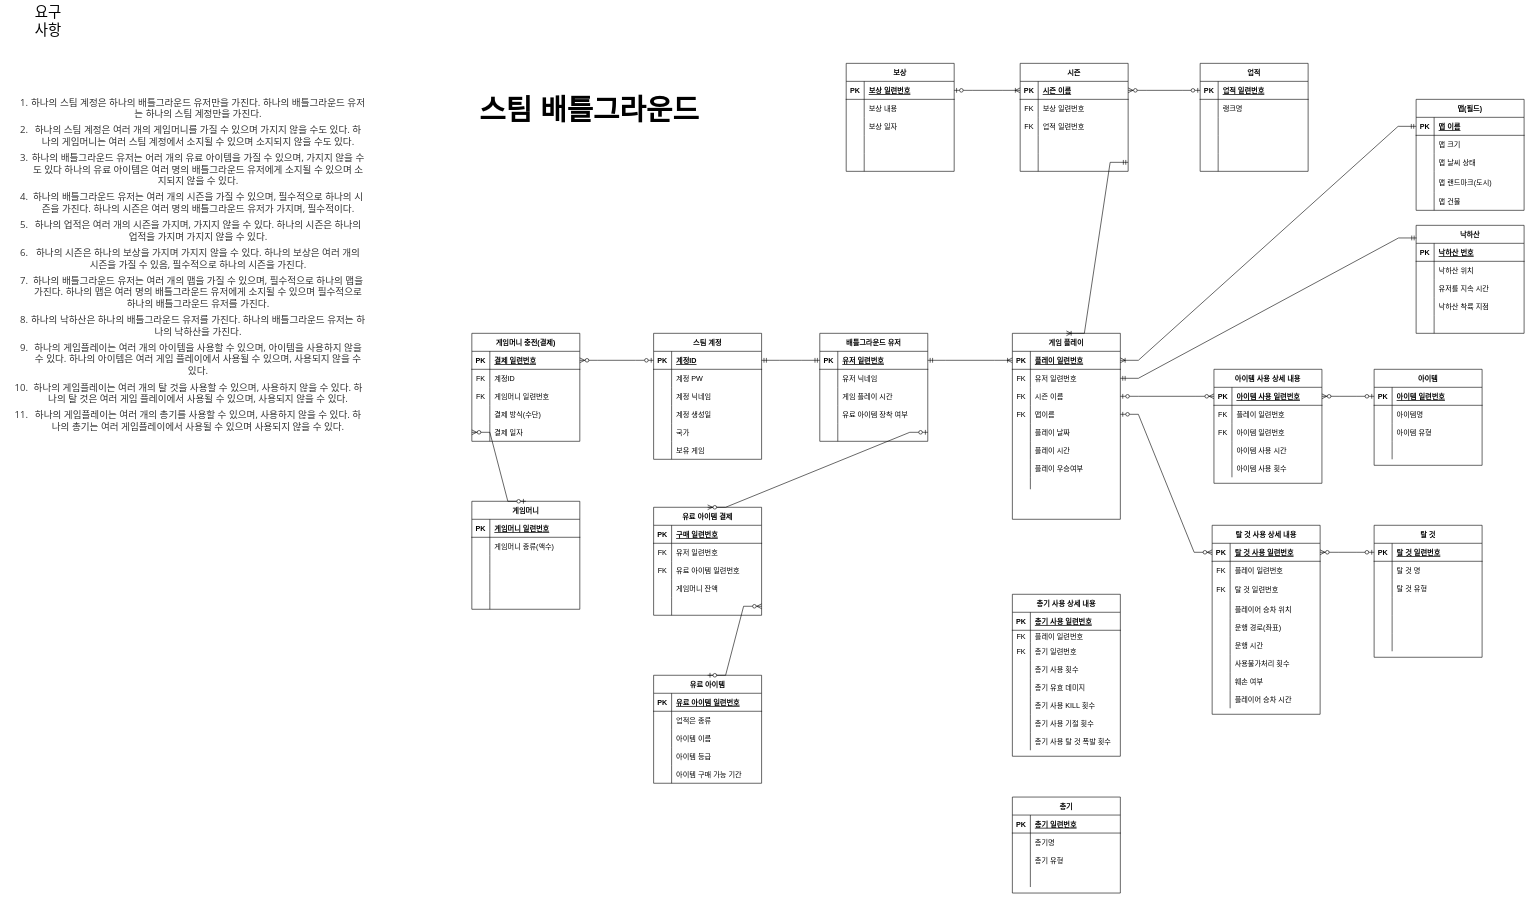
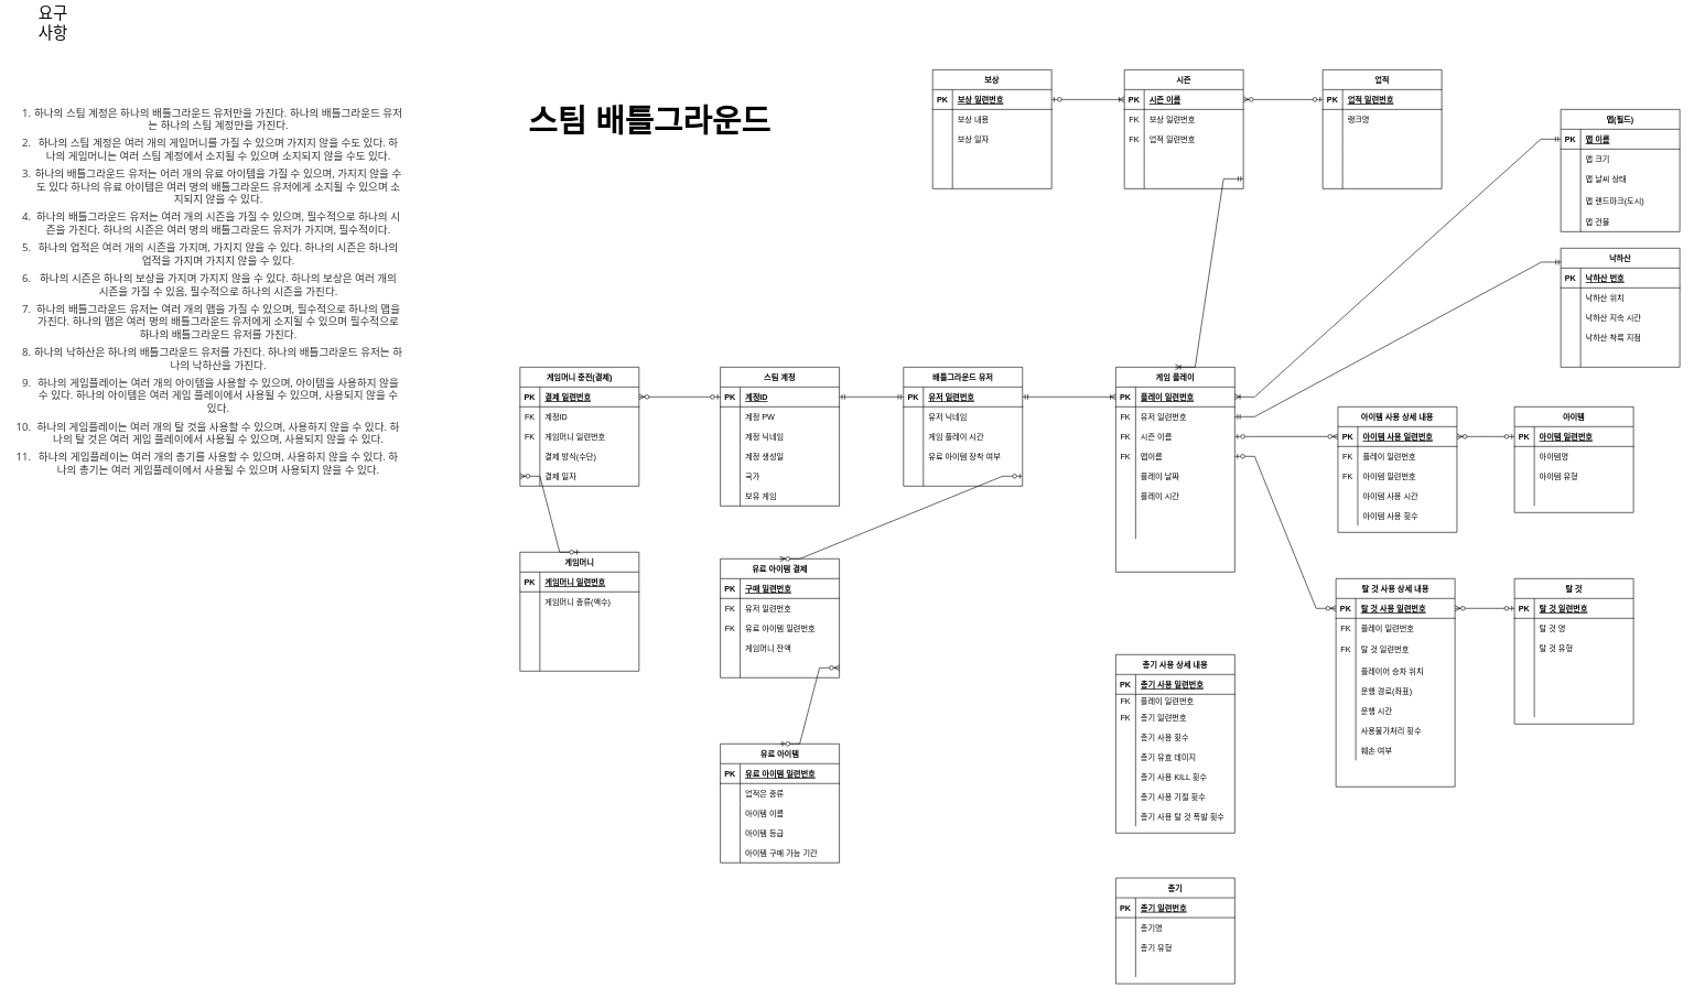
- <mxCell id="108" value="유저를 지속 시간" style="shape=partialRectangle;connectable=0;fillColor=none;top=0;left=0;bottom=0;right=0;align=left;spacingLeft=6;overflow=hidden;" parent="106" vertex="1"><mxGeometry x="30" width="150" height="30" as="geometry"><mxRectangle width="150" height="30" as="alternateBounds" /></mxGeometry></mxCell>
+ <mxCell id="108" value="낙하산 지속 시간" style="shape=partialRectangle;connectable=0;fillColor=none;top=0;left=0;bottom=0;right=0;align=left;spacingLeft=6;overflow=hidden;" parent="106" vertex="1"><mxGeometry x="30" width="150" height="30" as="geometry"><mxRectangle width="150" height="30" as="alternateBounds" /></mxGeometry></mxCell>
- <mxCell id="184" value="플레이 우승여부" style="shape=partialRectangle;connectable=0;fillColor=none;top=0;left=0;bottom=0;right=0;align=left;spacingLeft=6;overflow=hidden;" parent="182" vertex="1"><mxGeometry x="30" width="150" height="30" as="geometry"><mxRectangle width="150" height="30" as="alternateBounds" /></mxGeometry></mxCell>
- <mxCell id="309" value="플레이어 승차 시간" style="shape=partialRectangle;connectable=0;fillColor=none;top=0;left=0;bottom=0;right=0;align=left;spacingLeft=6;overflow=hidden;" parent="307" vertex="1"><mxGeometry x="30" width="150" height="30" as="geometry"><mxRectangle width="150" height="30" as="alternateBounds" /></mxGeometry></mxCell>
